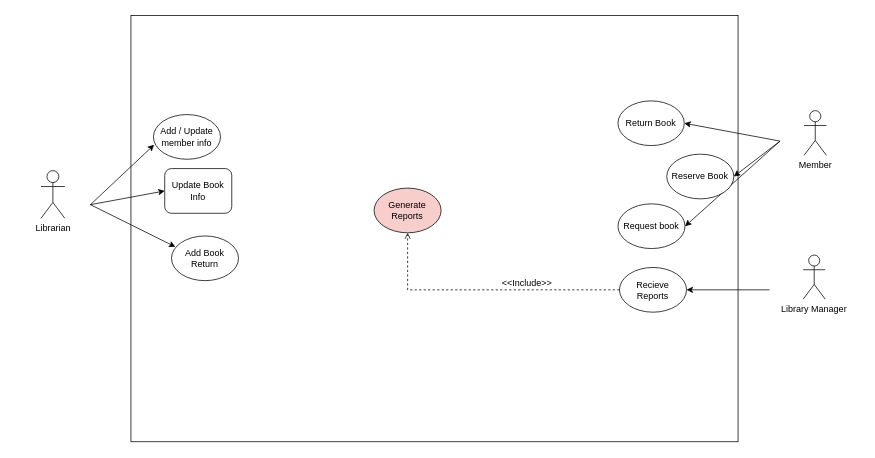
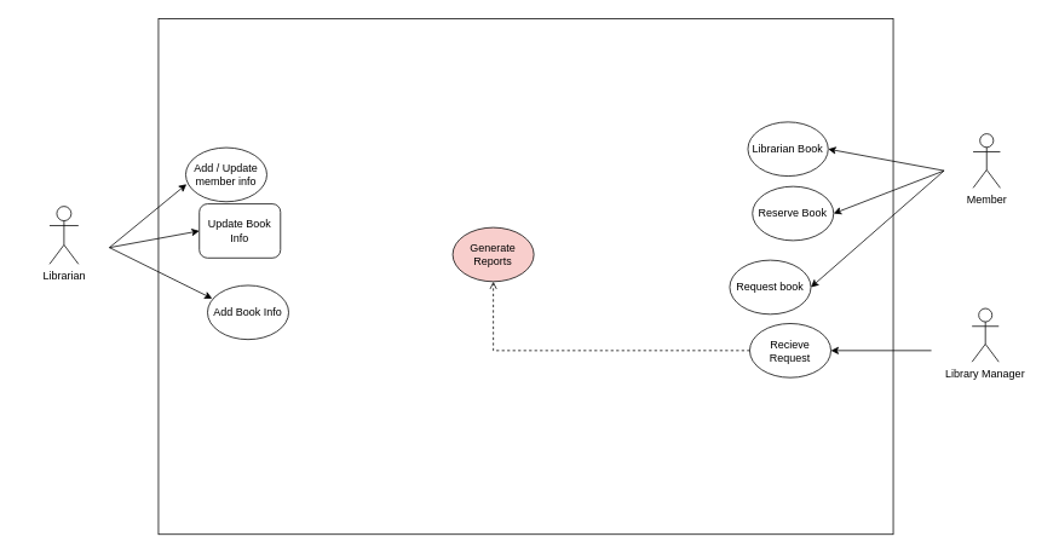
- <mxCell id="6" value="Return Book" style="ellipse;whiteSpace=wrap;html=1;container=0;" parent="1" vertex="1"><mxGeometry x="823" y="133.78" width="88.35" height="59.56" as="geometry" /></mxCell>
+ <mxCell id="6" value="Librarian Book" style="ellipse;whiteSpace=wrap;html=1;container=0;" parent="1" vertex="1"><mxGeometry x="823" y="133.78" width="88.35" height="59.56" as="geometry" /></mxCell>
- <mxCell id="27" value="Add / Update member info" style="ellipse;whiteSpace=wrap;html=1;container=0;" parent="1" vertex="1"><mxGeometry x="204" y="152.004" width="89.347" height="59.564" as="geometry" /></mxCell>
+ <mxCell id="27" value="Add / Update member info" style="ellipse;whiteSpace=wrap;html=1;container=0;" parent="1" vertex="1"><mxGeometry x="204" y="162.004" width="89.347" height="59.564" as="geometry" /></mxCell>
- <mxCell id="23" value="Reserve Book" style="ellipse;whiteSpace=wrap;html=1;container=0;" parent="1" vertex="1"><mxGeometry x="888" y="204.782" width="89.347" height="59.564" as="geometry" /></mxCell>
+ <mxCell id="23" value="Reserve Book" style="ellipse;whiteSpace=wrap;html=1;container=0;" parent="1" vertex="1"><mxGeometry x="828" y="204.782" width="89.347" height="59.564" as="geometry" /></mxCell>
- <mxCell id="21" value="Request book" style="ellipse;whiteSpace=wrap;html=1;container=0;" parent="1" vertex="1"><mxGeometry x="823" y="271.001" width="89.347" height="59.564" as="geometry" /></mxCell>
+ <mxCell id="21" value="Request book" style="ellipse;whiteSpace=wrap;html=1;container=0;" parent="1" vertex="1"><mxGeometry x="803" y="286.001" width="89.347" height="59.564" as="geometry" /></mxCell>
- <mxCell id="5" value="Add Book Return" style="ellipse;whiteSpace=wrap;html=1;container=0;" parent="1" vertex="1"><mxGeometry x="228" y="313.781" width="89.347" height="59.564" as="geometry" /></mxCell>
+ <mxCell id="5" value="Add Book Info" style="ellipse;whiteSpace=wrap;html=1;container=0;" parent="1" vertex="1"><mxGeometry x="228" y="313.781" width="89.347" height="59.564" as="geometry" /></mxCell>
- <mxCell id="10" value="&amp;lt;&amp;lt;Include&amp;gt;&amp;gt;" style="text;html=1;align=center;verticalAlign=middle;whiteSpace=wrap;rounded=0;fontSize=12;" parent="1" vertex="1"><mxGeometry x="672" y="361.78" width="60" height="30" as="geometry" /></mxCell>
- <mxCell id="7" value="Recieve Reports" style="ellipse;whiteSpace=wrap;html=1;container=0;" parent="1" vertex="1"><mxGeometry x="825" y="355.778" width="89.347" height="59.564" as="geometry" /></mxCell>
+ <mxCell id="7" value="Recieve Request" style="ellipse;whiteSpace=wrap;html=1;container=0;" parent="1" vertex="1"><mxGeometry x="825" y="355.778" width="89.347" height="59.564" as="geometry" /></mxCell>
